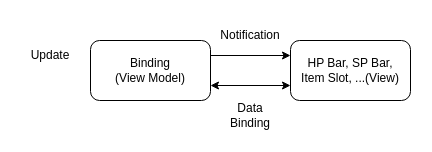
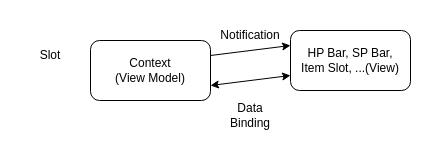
- <mxCell id="8" value="Update" style="text;html=1;strokeColor=none;fillColor=none;align=center;verticalAlign=middle;whiteSpace=wrap;rounded=0;" vertex="1" parent="1"><mxGeometry x="20" y="40" width="60" height="30" as="geometry" /></mxCell>
+ <mxCell id="8" value="Slot" style="text;html=1;strokeColor=none;fillColor=none;align=center;verticalAlign=middle;whiteSpace=wrap;rounded=0;" vertex="1" parent="1"><mxGeometry x="20" y="40" width="60" height="30" as="geometry" /></mxCell>
- <mxCell id="2" value="Binding&lt;br&gt;(View Model)" style="rounded=1;whiteSpace=wrap;html=1;" vertex="1" parent="1"><mxGeometry x="90" y="40" width="120" height="60" as="geometry" /></mxCell>
+ <mxCell id="2" value="Context&lt;br&gt;(View Model)" style="rounded=1;whiteSpace=wrap;html=1;" vertex="1" parent="1"><mxGeometry x="90" y="40" width="120" height="60" as="geometry" /></mxCell>
- <mxCell id="3" value="HP Bar, SP Bar, &lt;br&gt;Item Slot, ...(View)" style="rounded=1;whiteSpace=wrap;html=1;" vertex="1" parent="1"><mxGeometry x="290" y="40" width="120" height="60" as="geometry" /></mxCell>
+ <mxCell id="3" value="HP Bar, SP Bar, &lt;br&gt;Item Slot, ...(View)" style="rounded=1;whiteSpace=wrap;html=1;" vertex="1" parent="1"><mxGeometry x="290" y="30" width="120" height="60" as="geometry" /></mxCell>
